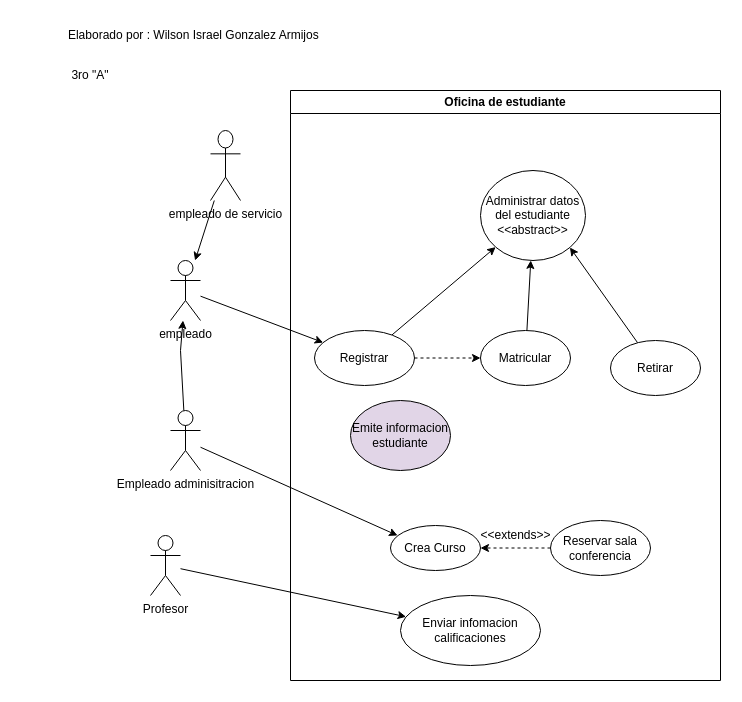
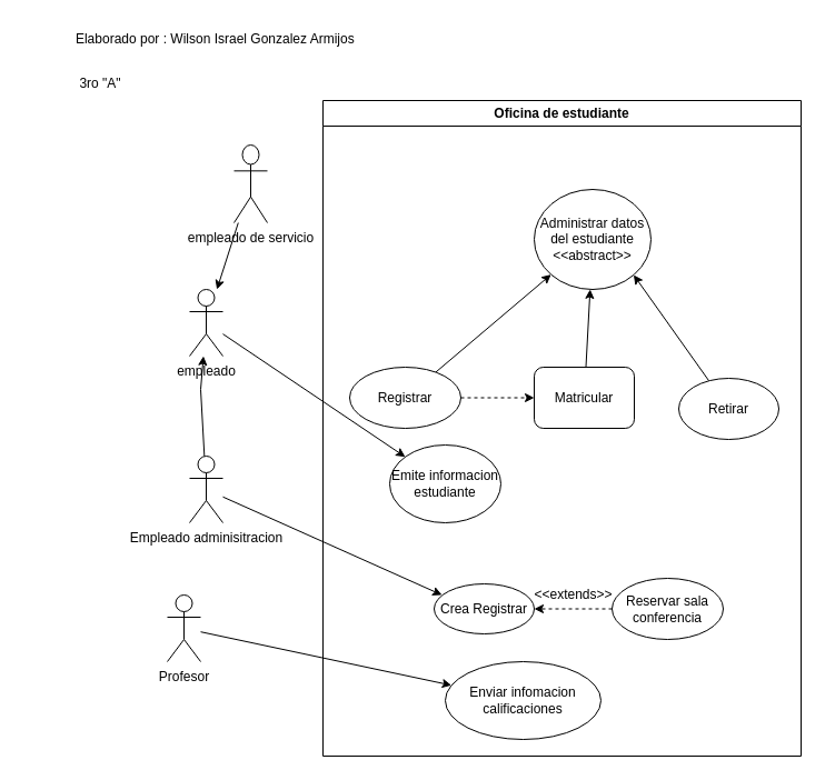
- <mxCell id="17" style="edgeStyle=none;rounded=0;orthogonalLoop=1;jettySize=auto;html=1;" edge="1" parent="1" source="18" target="6"><mxGeometry relative="1" as="geometry" /></mxCell>
+ <mxCell id="17" style="edgeStyle=none;rounded=0;orthogonalLoop=1;jettySize=auto;html=1;" edge="1" parent="1" source="18" target="11"><mxGeometry relative="1" as="geometry" /></mxCell>
- <mxCell id="8" value="Matricular" style="ellipse;whiteSpace=wrap;html=1;" vertex="1" parent="2"><mxGeometry x="190" y="240" width="90" height="55" as="geometry" /></mxCell>
+ <mxCell id="8" value="Matricular" style="whiteSpace=wrap;html=1;rounded=1;" vertex="1" parent="2"><mxGeometry x="190" y="240" width="90" height="55" as="geometry" /></mxCell>
- <mxCell id="11" value="Emite informacion estudiante" style="ellipse;whiteSpace=wrap;html=1;fillColor=#e1d5e7;" vertex="1" parent="2"><mxGeometry x="60" y="310" width="100" height="70" as="geometry" /></mxCell>
+ <mxCell id="11" value="Emite informacion estudiante" style="ellipse;whiteSpace=wrap;html=1;" vertex="1" parent="2"><mxGeometry x="60" y="310" width="100" height="70" as="geometry" /></mxCell>
- <mxCell id="12" value="Crea Curso" style="ellipse;whiteSpace=wrap;html=1;" vertex="1" parent="2"><mxGeometry x="100" y="435" width="90" height="45" as="geometry" /></mxCell>
+ <mxCell id="12" value="Crea Registrar" style="ellipse;whiteSpace=wrap;html=1;" vertex="1" parent="2"><mxGeometry x="100" y="435" width="90" height="45" as="geometry" /></mxCell>
